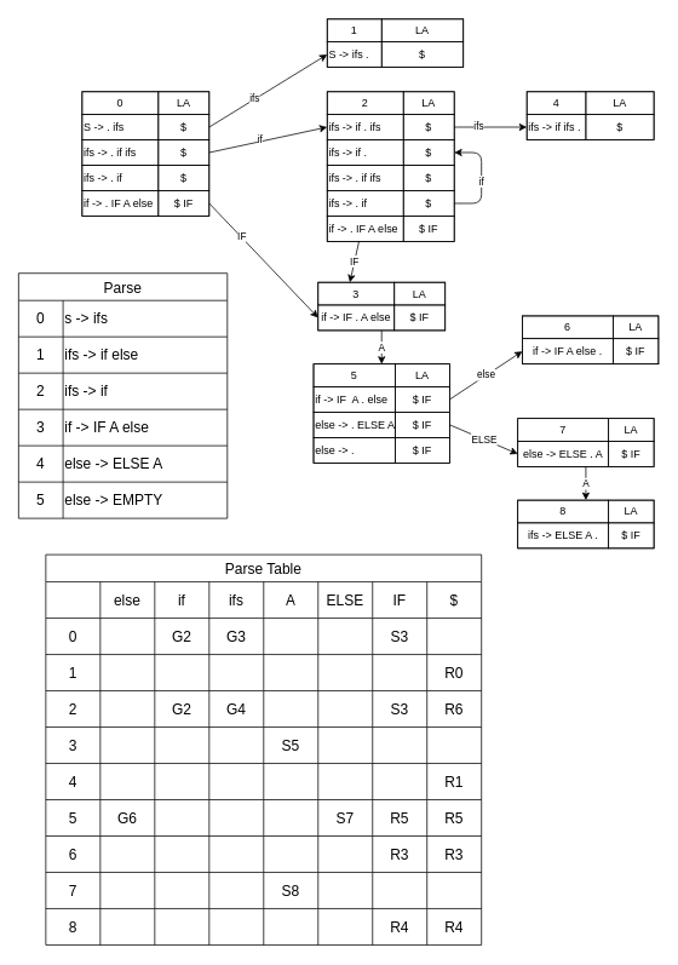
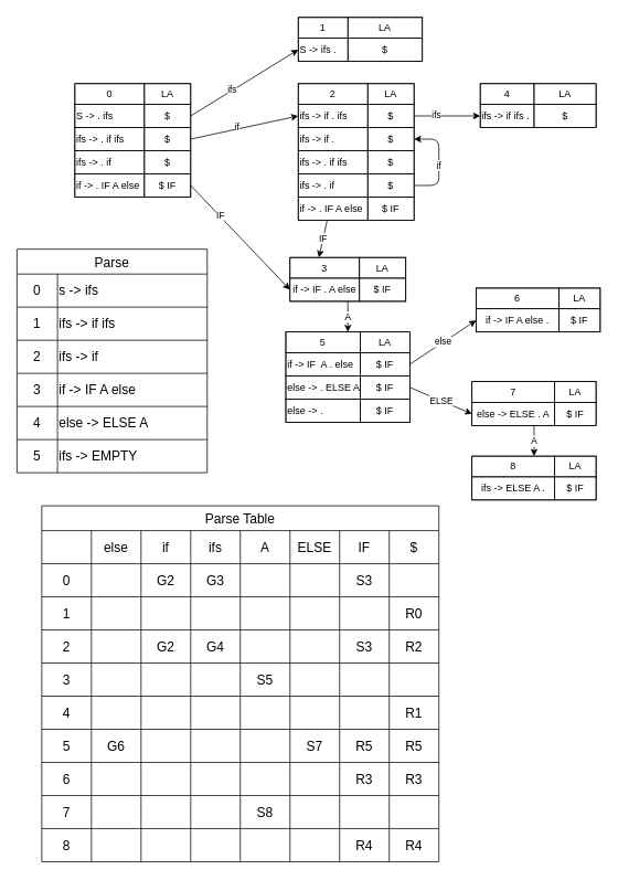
- <mxCell id="8" value="ifs -&amp;gt; if else" style="shape=partialRectangle;html=1;whiteSpace=wrap;connectable=0;strokeColor=inherit;overflow=hidden;fillColor=none;top=0;left=0;bottom=0;right=0;pointerEvents=1;fontSize=16;align=left;" vertex="1" parent="6"><mxGeometry x="49" width="181" height="40" as="geometry"><mxRectangle width="181" height="40" as="alternateBounds" /></mxGeometry></mxCell>
+ <mxCell id="8" value="ifs -&amp;gt; if ifs" style="shape=partialRectangle;html=1;whiteSpace=wrap;connectable=0;strokeColor=inherit;overflow=hidden;fillColor=none;top=0;left=0;bottom=0;right=0;pointerEvents=1;fontSize=16;align=left;" vertex="1" parent="6"><mxGeometry x="49" width="181" height="40" as="geometry"><mxRectangle width="181" height="40" as="alternateBounds" /></mxGeometry></mxCell>
- <mxCell id="20" value="else -&amp;gt; EMPTY" style="shape=partialRectangle;html=1;whiteSpace=wrap;connectable=0;strokeColor=inherit;overflow=hidden;fillColor=none;top=0;left=0;bottom=0;right=0;pointerEvents=1;fontSize=16;align=left;" vertex="1" parent="18"><mxGeometry x="49" width="181" height="40" as="geometry"><mxRectangle width="181" height="40" as="alternateBounds" /></mxGeometry></mxCell>
+ <mxCell id="20" value="ifs -&amp;gt; EMPTY" style="shape=partialRectangle;html=1;whiteSpace=wrap;connectable=0;strokeColor=inherit;overflow=hidden;fillColor=none;top=0;left=0;bottom=0;right=0;pointerEvents=1;fontSize=16;align=left;" vertex="1" parent="18"><mxGeometry x="49" width="181" height="40" as="geometry"><mxRectangle width="181" height="40" as="alternateBounds" /></mxGeometry></mxCell>
- <mxCell id="162" value="R6" style="shape=partialRectangle;html=1;whiteSpace=wrap;connectable=0;strokeColor=inherit;overflow=hidden;fillColor=none;top=0;left=0;bottom=0;right=0;pointerEvents=1;fontSize=16;" vertex="1" parent="154"><mxGeometry x="420" width="60" height="40" as="geometry"><mxRectangle width="60" height="40" as="alternateBounds" /></mxGeometry></mxCell>
+ <mxCell id="162" value="R2" style="shape=partialRectangle;html=1;whiteSpace=wrap;connectable=0;strokeColor=inherit;overflow=hidden;fillColor=none;top=0;left=0;bottom=0;right=0;pointerEvents=1;fontSize=16;" vertex="1" parent="154"><mxGeometry x="420" width="60" height="40" as="geometry"><mxRectangle width="60" height="40" as="alternateBounds" /></mxGeometry></mxCell>
